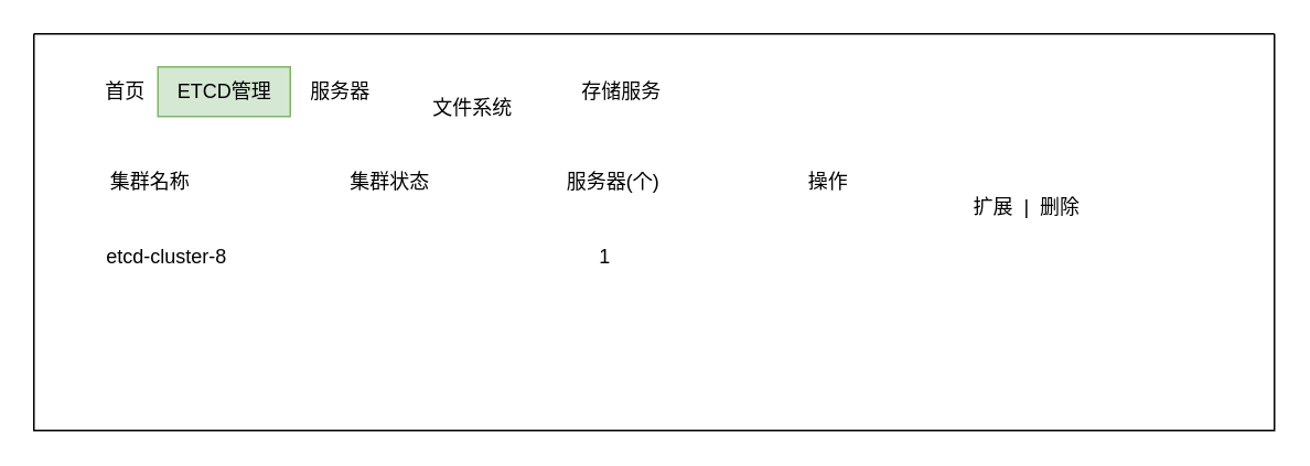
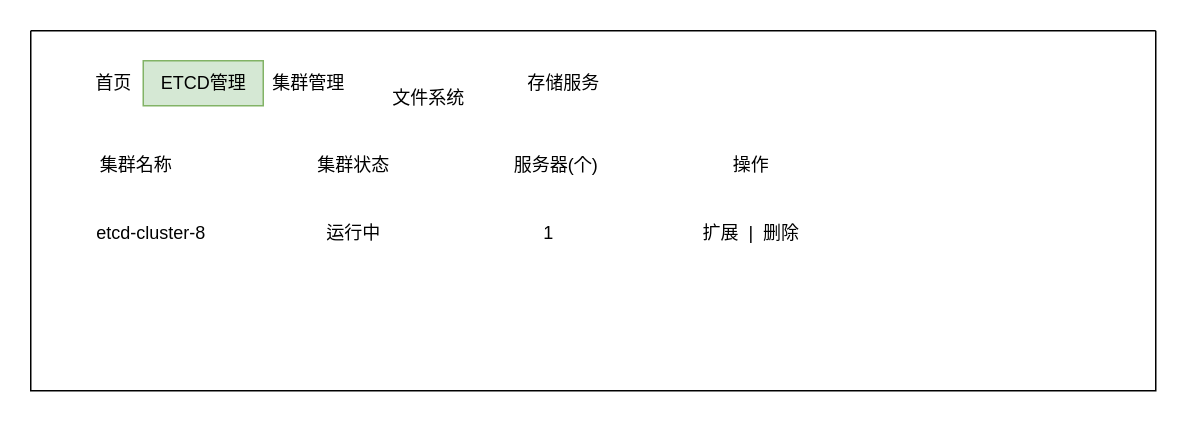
- <mxCell id="4" value="服务器" style="text;html=1;align=center;verticalAlign=middle;resizable=0;points=[];autosize=1;strokeColor=none;fillColor=none;" vertex="1" parent="2"><mxGeometry x="150" y="20" width="70" height="30" as="geometry" /></mxCell>
+ <mxCell id="4" value="集群管理" style="text;html=1;align=center;verticalAlign=middle;resizable=0;points=[];autosize=1;strokeColor=none;fillColor=none;" vertex="1" parent="2"><mxGeometry x="150" y="20" width="70" height="30" as="geometry" /></mxCell>
- <mxCell id="12" value="扩展&amp;nbsp; |&amp;nbsp; 删除" style="text;html=1;align=center;verticalAlign=middle;resizable=0;points=[];autosize=1;strokeColor=none;fillColor=none;" vertex="1" parent="2"><mxGeometry x="555" y="90" width="90" height="30" as="geometry" /></mxCell>
+ <mxCell id="12" value="扩展&amp;nbsp; |&amp;nbsp; 删除" style="text;html=1;align=center;verticalAlign=middle;resizable=0;points=[];autosize=1;strokeColor=none;fillColor=none;" vertex="1" parent="2"><mxGeometry x="435" y="120" width="90" height="30" as="geometry" /></mxCell>
+ <mxCell id="13" value="运行中" style="text;html=1;align=center;verticalAlign=middle;resizable=0;points=[];autosize=1;strokeColor=none;fillColor=none;" vertex="1" parent="2"><mxGeometry x="185" y="120" width="60" height="30" as="geometry" /></mxCell>
